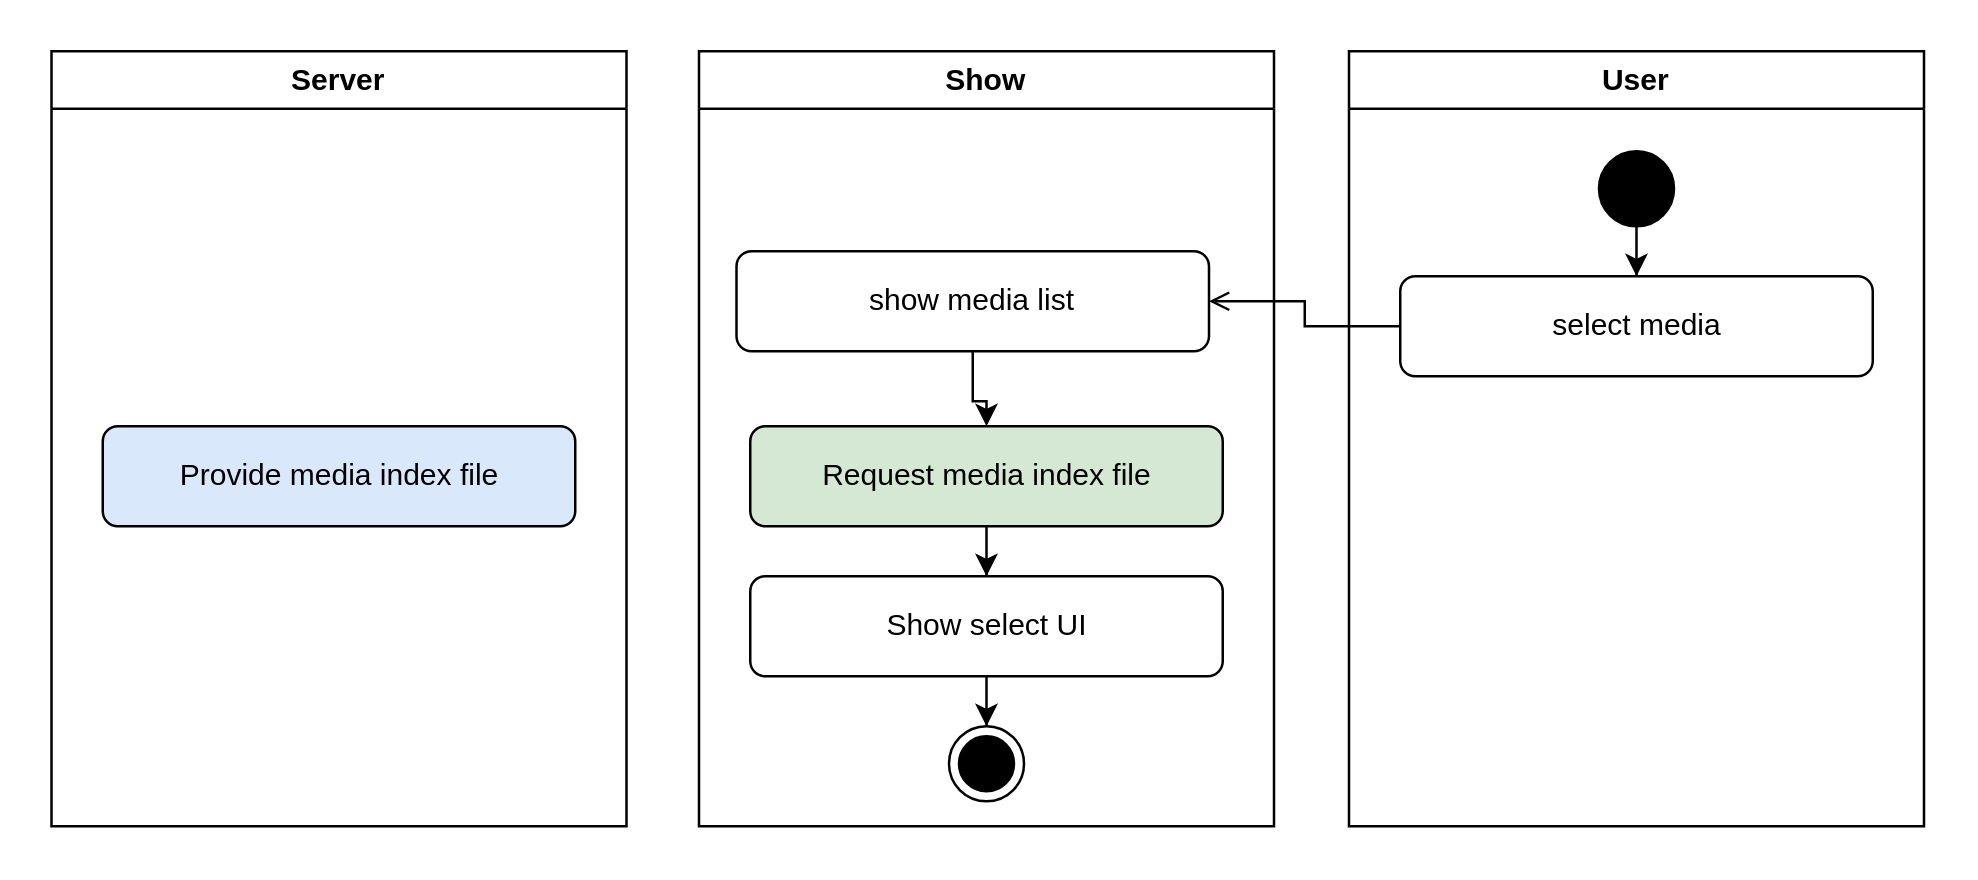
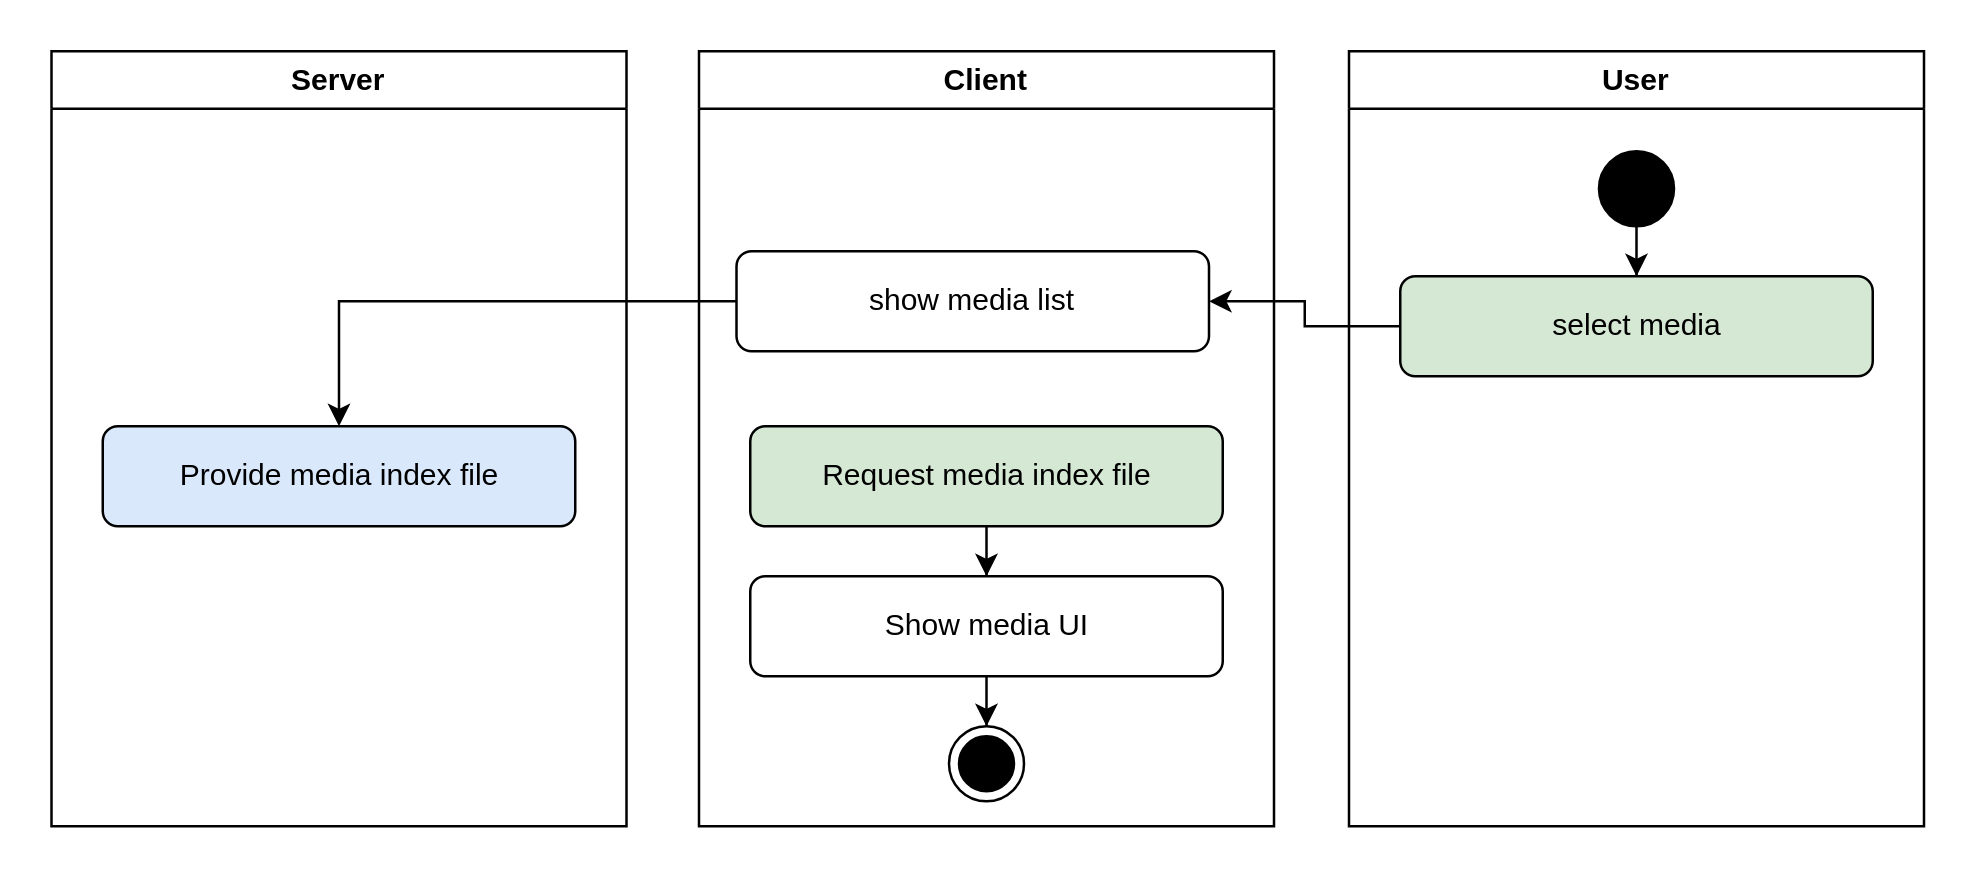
- <mxCell id="2" value="Show" style="swimlane;whiteSpace=wrap;html=1;" parent="1" vertex="1"><mxGeometry x="279" y="20" width="230" height="310" as="geometry" /></mxCell>
+ <mxCell id="2" value="Client" style="swimlane;whiteSpace=wrap;html=1;" parent="1" vertex="1"><mxGeometry x="279" y="20" width="230" height="310" as="geometry" /></mxCell>
- <mxCell id="15" value="" style="edgeStyle=orthogonalEdgeStyle;rounded=0;orthogonalLoop=1;jettySize=auto;html=1;endArrow=open;" edge="1" parent="1" source="10" target="4"><mxGeometry relative="1" as="geometry" /></mxCell>
+ <mxCell id="15" value="" style="edgeStyle=orthogonalEdgeStyle;rounded=0;orthogonalLoop=1;jettySize=auto;html=1;" edge="1" parent="1" source="10" target="4"><mxGeometry relative="1" as="geometry" /></mxCell>
- <mxCell id="10" value="select media" style="rounded=1;whiteSpace=wrap;html=1;" vertex="1" parent="9"><mxGeometry x="20.5" y="90" width="189" height="40" as="geometry" /></mxCell>
+ <mxCell id="10" value="select media" style="rounded=1;whiteSpace=wrap;html=1;fillColor=#d5e8d4;" vertex="1" parent="9"><mxGeometry x="20.5" y="90" width="189" height="40" as="geometry" /></mxCell>
- <mxCell id="16" style="edgeStyle=orthogonalEdgeStyle;rounded=0;orthogonalLoop=1;jettySize=auto;html=1;" edge="1" parent="1" source="4" target="6"><mxGeometry relative="1" as="geometry" /></mxCell>
+ <mxCell id="16" style="edgeStyle=orthogonalEdgeStyle;rounded=0;orthogonalLoop=1;jettySize=auto;html=1;entryX=0.5;entryY=0;entryDx=0;entryDy=0;" edge="1" parent="1" source="4" target="14"><mxGeometry relative="1" as="geometry" /></mxCell>
- <mxCell id="8" value="Show select UI" style="rounded=1;whiteSpace=wrap;html=1;" vertex="1" parent="2"><mxGeometry x="20.5" y="210" width="189" height="40" as="geometry" /></mxCell>
+ <mxCell id="8" value="Show media UI" style="rounded=1;whiteSpace=wrap;html=1;" vertex="1" parent="2"><mxGeometry x="20.5" y="210" width="189" height="40" as="geometry" /></mxCell>
